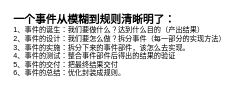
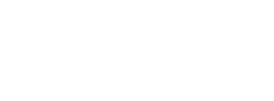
- <mxCell id="2" value="&lt;b&gt;&lt;font style=&quot;font-size: 18px&quot;&gt;一个事件从模糊到规则清晰明了：&lt;/font&gt;&lt;/b&gt;&lt;br&gt;1、事件的诞生：我们要做什么？达到什么目的（产出结果）&lt;br&gt;2、事件的设计：我们要怎么做？拆分事件（每一部分的实现方法）&lt;br&gt;3、事件的实施：拆分下来的事件部件，该怎么去实现。&lt;br&gt;4、事件的测试：整合事件部件后得出的结果的验证&lt;br&gt;5、事件的交付：把最终结果交付&lt;br&gt;6、事件的总结：优化封装成规则。" style="text;html=1;align=left;verticalAlign=middle;resizable=0;points=[];autosize=1;strokeColor=none;fillColor=none;" vertex="1" parent="1"><mxGeometry x="20" y="20" width="370" height="110" as="geometry" /></mxCell>
